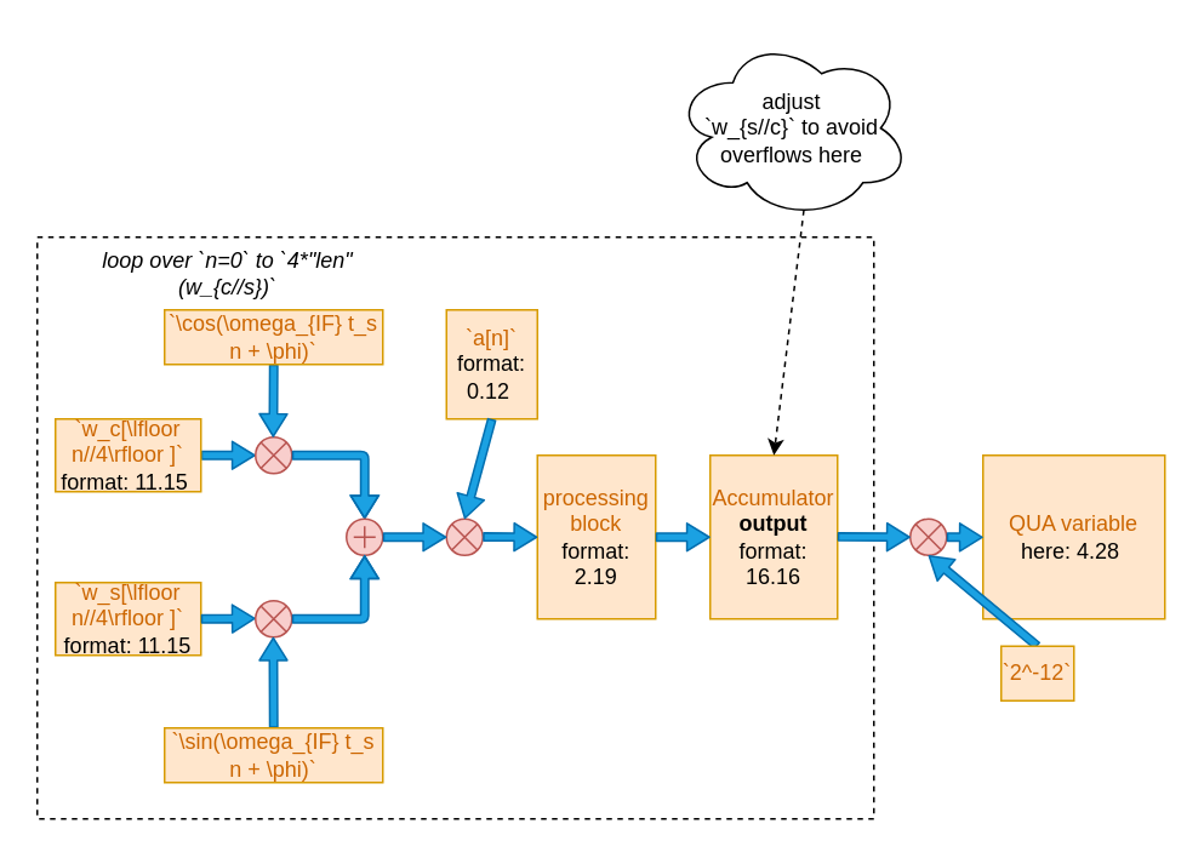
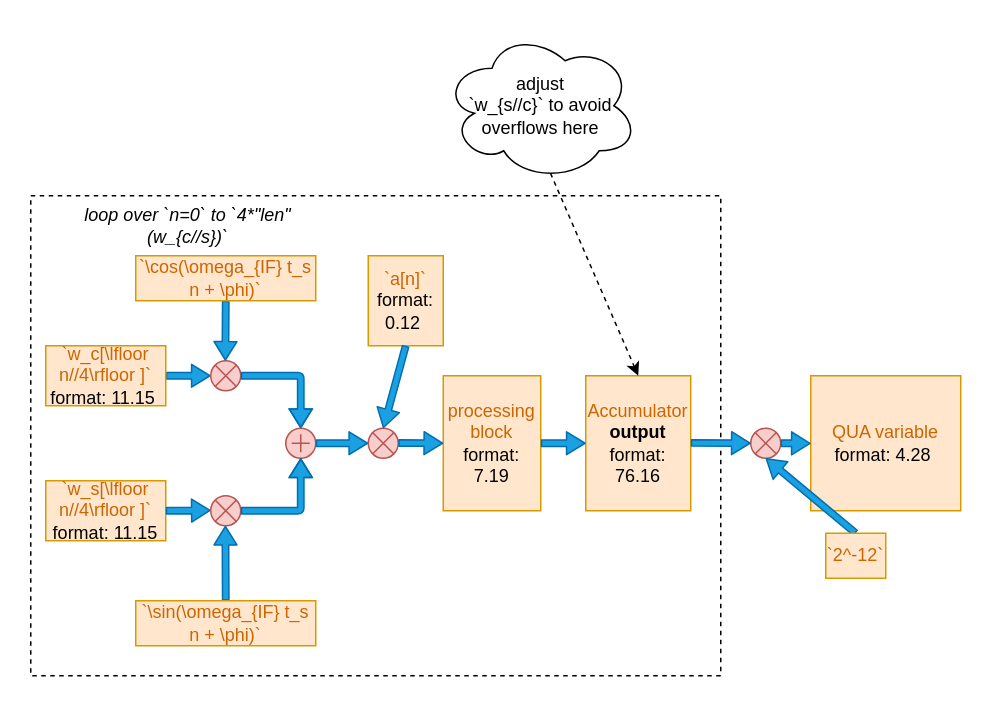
- <mxCell id="30" value="adjust&lt;br style=&quot;font-size: 12px&quot;&gt;`w_{s//c}` to avoid&lt;br&gt;overflows here" style="ellipse;shape=cloud;whiteSpace=wrap;html=1;strokeColor=#000000;fillColor=#ffffff;fontSize=12;" parent="1" vertex="1"><mxGeometry x="370" y="20" width="130" height="100" as="geometry" /></mxCell>
+ <mxCell id="30" value="adjust&lt;br style=&quot;font-size: 12px&quot;&gt;`w_{s//c}` to avoid&lt;br&gt;overflows here" style="ellipse;shape=cloud;whiteSpace=wrap;html=1;strokeColor=#000000;fillColor=#ffffff;fontSize=12;" parent="1" vertex="1"><mxGeometry x="295" y="20" width="130" height="100" as="geometry" /></mxCell>
- <mxCell id="20" value="&lt;font color=&quot;#cc6600&quot; style=&quot;font-size: 12px&quot;&gt;processing block&lt;br style=&quot;font-size: 12px&quot;&gt;&lt;/font&gt;format: 2.19" style="text;html=1;align=center;verticalAlign=middle;whiteSpace=wrap;rounded=0;fillColor=#ffe6cc;strokeColor=#d79b00;fontSize=12;" parent="1" vertex="1"><mxGeometry x="295" y="250" width="65" height="90" as="geometry" /></mxCell>
+ <mxCell id="20" value="&lt;font color=&quot;#cc6600&quot; style=&quot;font-size: 12px&quot;&gt;processing block&lt;br style=&quot;font-size: 12px&quot;&gt;&lt;/font&gt;format: 7.19" style="text;html=1;align=center;verticalAlign=middle;whiteSpace=wrap;rounded=0;fillColor=#ffe6cc;strokeColor=#d79b00;fontSize=12;" parent="1" vertex="1"><mxGeometry x="295" y="250" width="65" height="90" as="geometry" /></mxCell>
- <mxCell id="22" value="&lt;font color=&quot;#cc6600&quot; style=&quot;font-size: 12px&quot;&gt;Accumulator&lt;br style=&quot;font-size: 12px&quot;&gt;&lt;/font&gt;&lt;font style=&quot;font-size: 12px&quot;&gt;&lt;b style=&quot;font-size: 12px&quot;&gt;output&lt;/b&gt; format: 16.16&lt;/font&gt;" style="text;html=1;align=center;verticalAlign=middle;whiteSpace=wrap;rounded=0;fillColor=#ffe6cc;strokeColor=#d79b00;fontSize=12;" parent="1" vertex="1"><mxGeometry x="390" y="250" width="70" height="90" as="geometry" /></mxCell>
+ <mxCell id="22" value="&lt;font color=&quot;#cc6600&quot; style=&quot;font-size: 12px&quot;&gt;Accumulator&lt;br style=&quot;font-size: 12px&quot;&gt;&lt;/font&gt;&lt;font style=&quot;font-size: 12px&quot;&gt;&lt;b style=&quot;font-size: 12px&quot;&gt;output&lt;/b&gt; format: 76.16&lt;/font&gt;" style="text;html=1;align=center;verticalAlign=middle;whiteSpace=wrap;rounded=0;fillColor=#ffe6cc;strokeColor=#d79b00;fontSize=12;" parent="1" vertex="1"><mxGeometry x="390" y="250" width="70" height="90" as="geometry" /></mxCell>
- <mxCell id="26" value="&lt;font color=&quot;#cc6600&quot; style=&quot;font-size: 12px&quot;&gt;QUA variable&lt;br style=&quot;font-size: 12px&quot;&gt;&lt;/font&gt;&lt;font style=&quot;font-size: 12px&quot;&gt;here: 4.28&amp;nbsp;&lt;/font&gt;" style="text;html=1;align=center;verticalAlign=middle;whiteSpace=wrap;rounded=0;fillColor=#ffe6cc;strokeColor=#d79b00;fontSize=12;" parent="1" vertex="1"><mxGeometry x="540" y="250" width="100" height="90" as="geometry" /></mxCell>
+ <mxCell id="26" value="&lt;font color=&quot;#cc6600&quot; style=&quot;font-size: 12px&quot;&gt;QUA variable&lt;br style=&quot;font-size: 12px&quot;&gt;&lt;/font&gt;&lt;font style=&quot;font-size: 12px&quot;&gt;format: 4.28&amp;nbsp;&lt;/font&gt;" style="text;html=1;align=center;verticalAlign=middle;whiteSpace=wrap;rounded=0;fillColor=#ffe6cc;strokeColor=#d79b00;fontSize=12;" parent="1" vertex="1"><mxGeometry x="540" y="250" width="100" height="90" as="geometry" /></mxCell>
